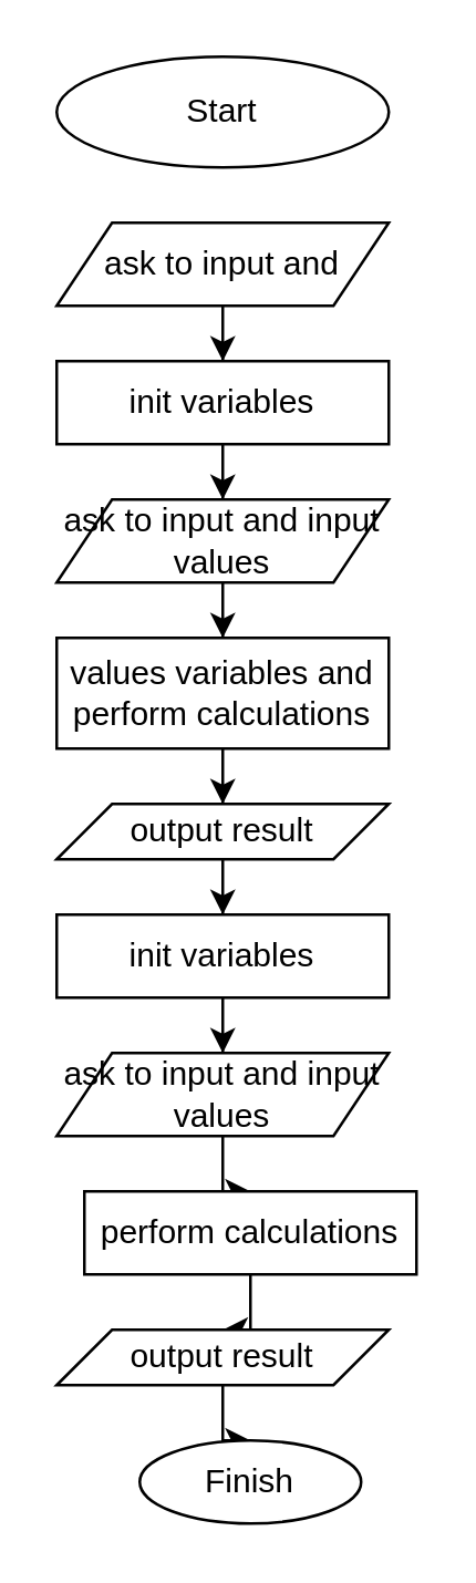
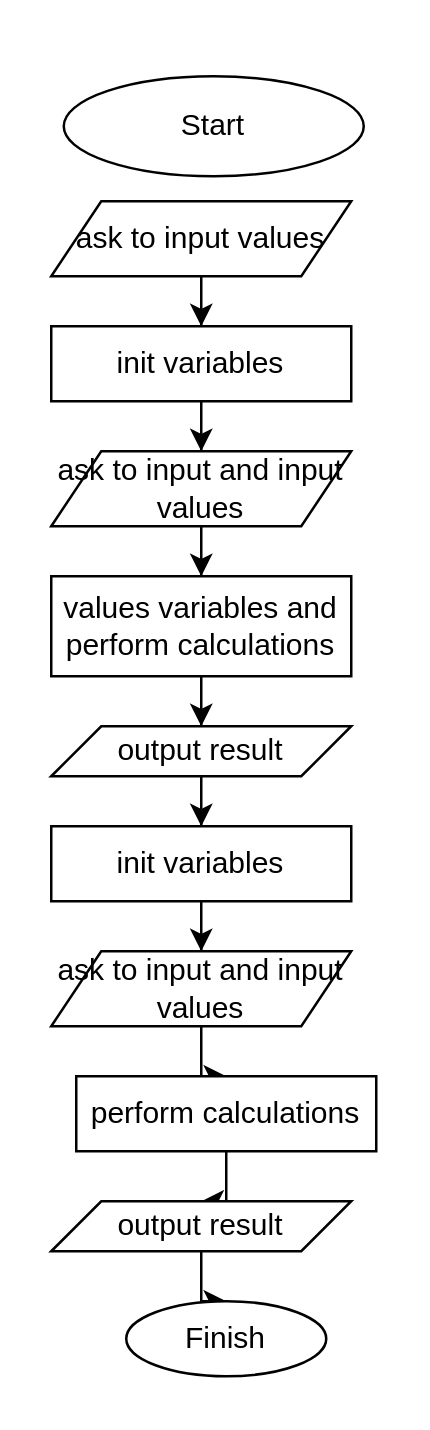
- <mxCell id="2" value="Start" style="ellipse;whiteSpace=wrap;html=1;" vertex="1" parent="1"><mxGeometry x="20" y="20" width="120" height="40" as="geometry" /></mxCell>
+ <mxCell id="2" value="Start" style="ellipse;whiteSpace=wrap;html=1;" vertex="1" parent="1"><mxGeometry x="25" y="30" width="120" height="40" as="geometry" /></mxCell>
- <mxCell id="4" value="ask to input and" style="shape=parallelogram;perimeter=parallelogramPerimeter;whiteSpace=wrap;html=1;fixedSize=1;" vertex="1" parent="1"><mxGeometry x="20" y="80" width="120" height="30" as="geometry" /></mxCell>
+ <mxCell id="4" value="ask to input values" style="shape=parallelogram;perimeter=parallelogramPerimeter;whiteSpace=wrap;html=1;fixedSize=1;" vertex="1" parent="1"><mxGeometry x="20" y="80" width="120" height="30" as="geometry" /></mxCell>
